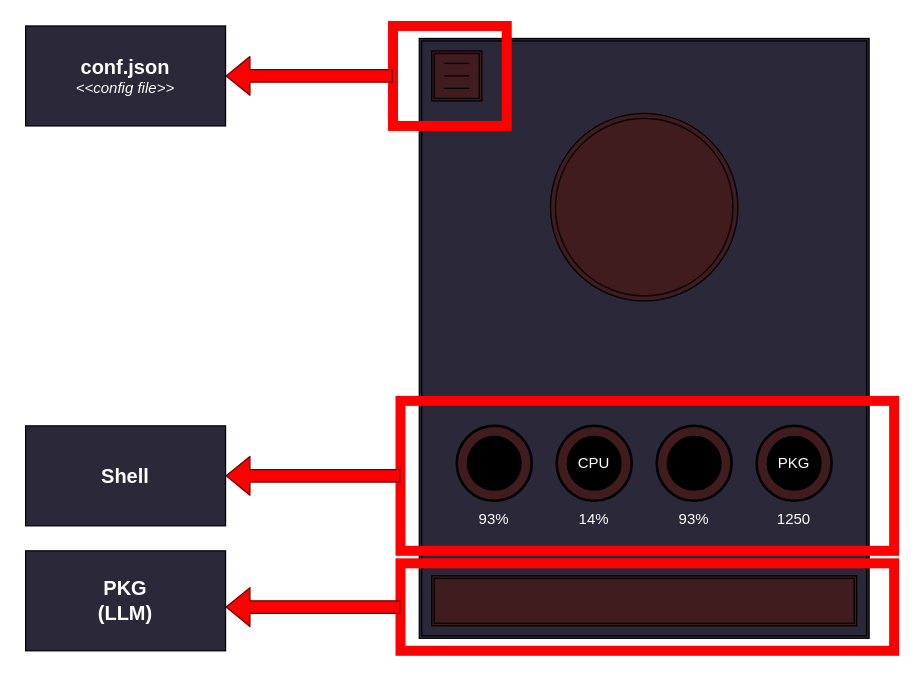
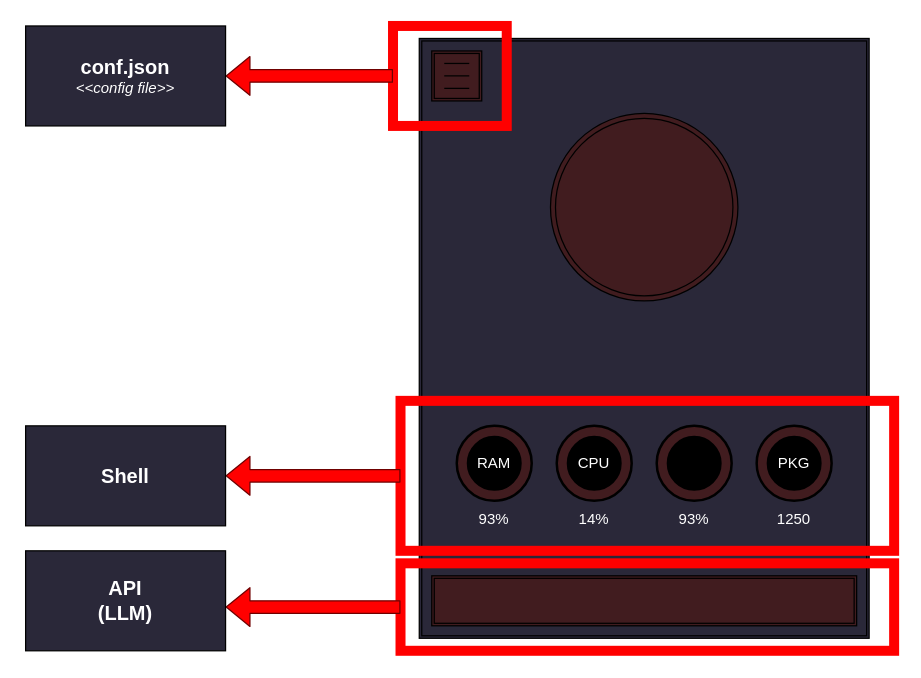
+ <mxCell id="13" value="&lt;font&gt;RAM&lt;/font&gt;" style="text;html=1;strokeColor=none;fillColor=none;align=center;verticalAlign=middle;whiteSpace=wrap;rounded=0;fontFamily=Helvetica;fontSize=12;fontColor=#FFFFFF;" vertex="1" parent="1"><mxGeometry x="365" y="355" width="60" height="30" as="geometry" /></mxCell>
- <mxCell id="27" value="&lt;font color=&quot;#ffffff&quot;&gt;&lt;span style=&quot;font-size: 16px;&quot;&gt;&lt;b&gt;PKG&lt;br&gt;(LLM)&lt;br&gt;&lt;/b&gt;&lt;/span&gt;&lt;/font&gt;" style="rounded=1;whiteSpace=wrap;html=1;strokeColor=default;fontFamily=Helvetica;fontSize=8;fontColor=#2A2839;fillColor=#2A2839;arcSize=0;" vertex="1" parent="1"><mxGeometry x="20" y="440" width="160" height="80" as="geometry" /></mxCell>
+ <mxCell id="27" value="&lt;font color=&quot;#ffffff&quot;&gt;&lt;span style=&quot;font-size: 16px;&quot;&gt;&lt;b&gt;API&lt;br&gt;(LLM)&lt;br&gt;&lt;/b&gt;&lt;/span&gt;&lt;/font&gt;" style="rounded=1;whiteSpace=wrap;html=1;strokeColor=default;fontFamily=Helvetica;fontSize=8;fontColor=#2A2839;fillColor=#2A2839;arcSize=0;" vertex="1" parent="1"><mxGeometry x="20" y="440" width="160" height="80" as="geometry" /></mxCell>
